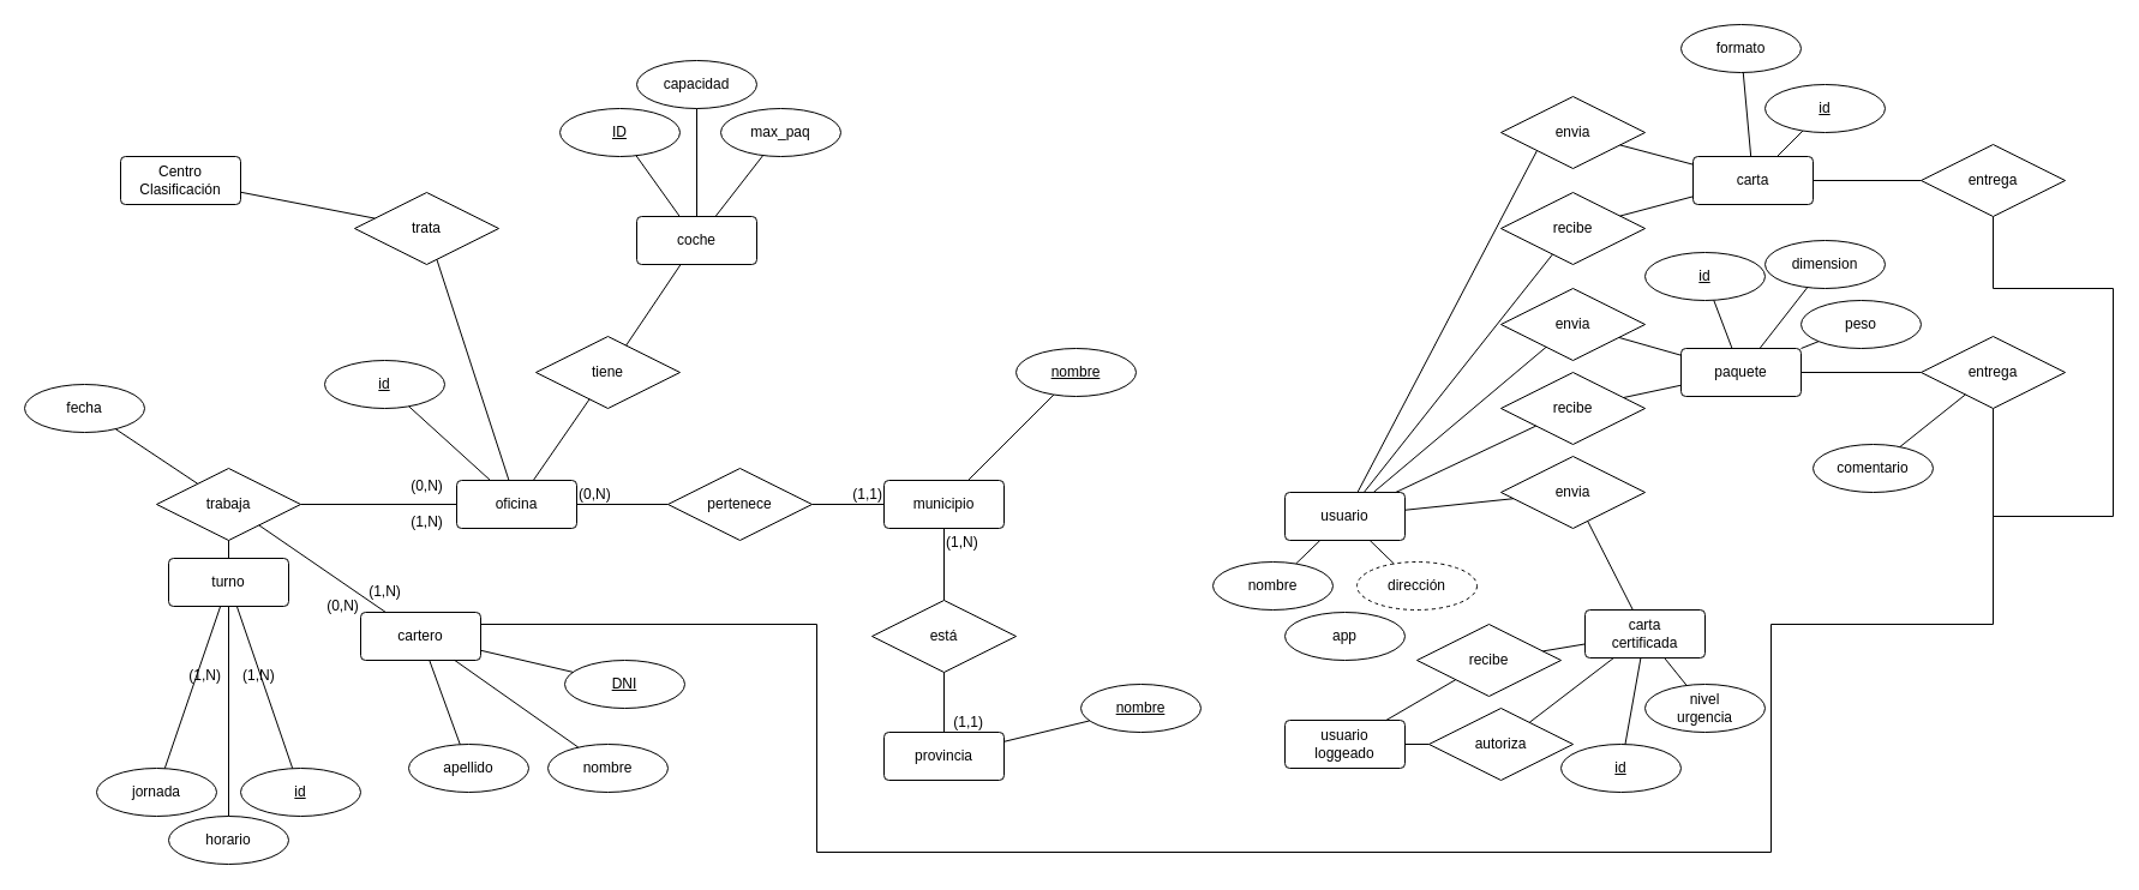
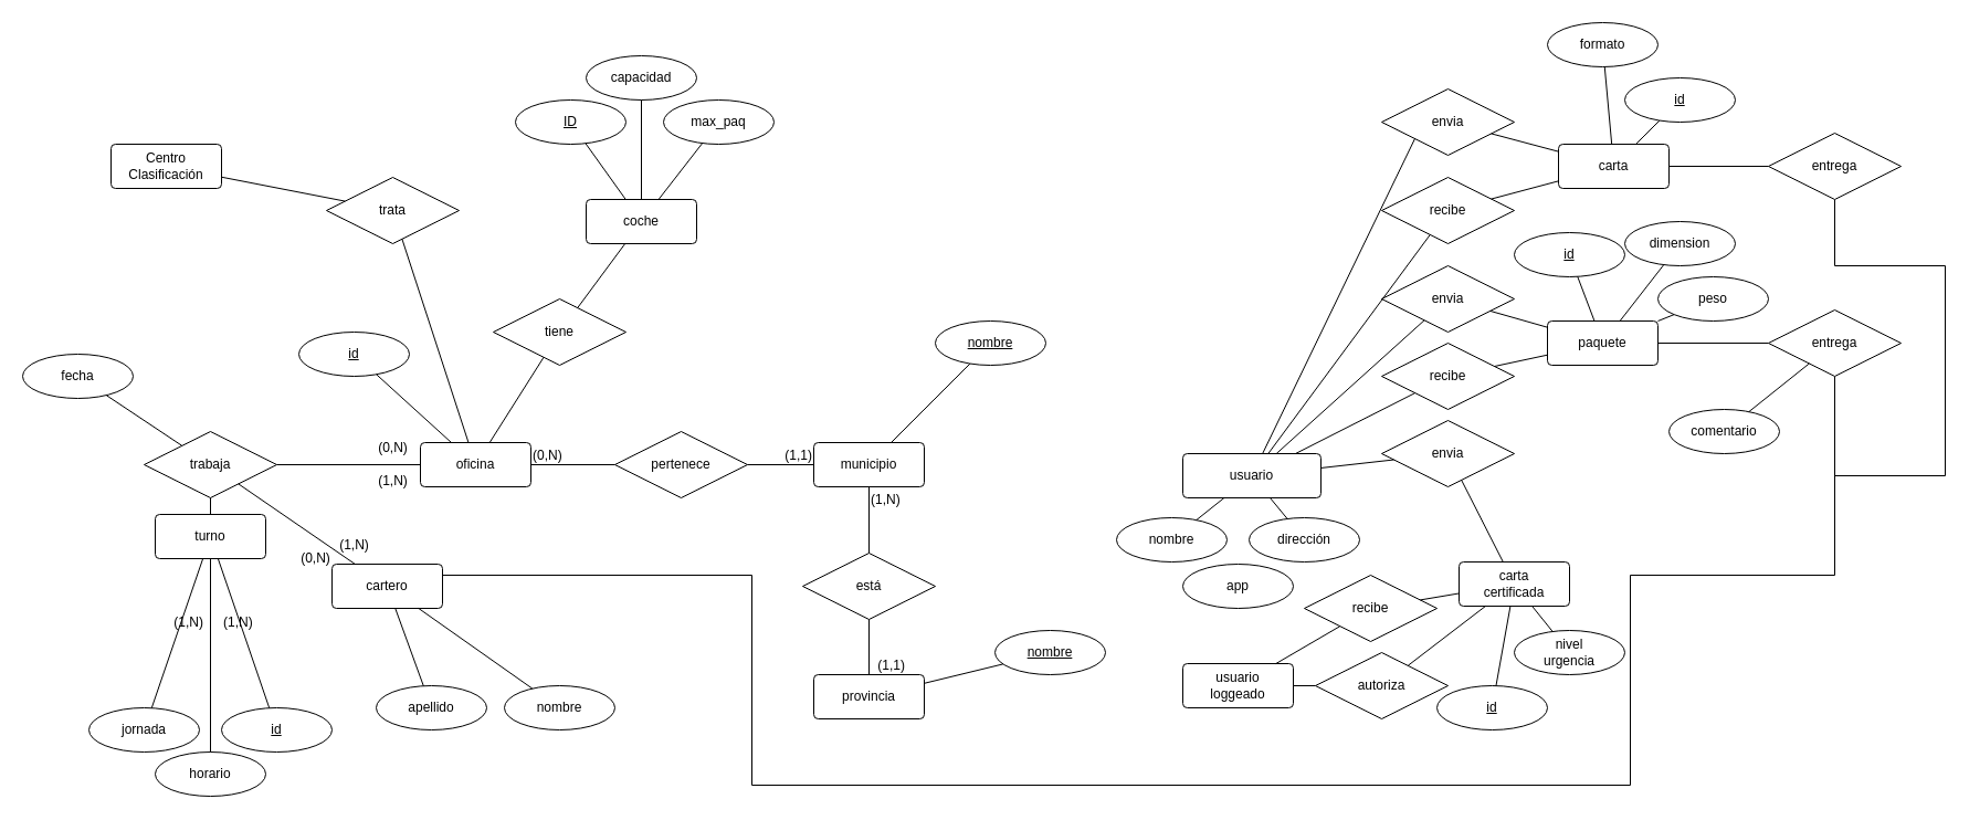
- <mxCell id="50" value="tiene" style="shape=rhombus;perimeter=rhombusPerimeter;whiteSpace=wrap;html=1;align=center;" vertex="1" parent="1"><mxGeometry x="446" y="280" width="120" height="60" as="geometry" /></mxCell>
+ <mxCell id="50" value="tiene" style="shape=rhombus;perimeter=rhombusPerimeter;whiteSpace=wrap;html=1;align=center;" vertex="1" parent="1"><mxGeometry x="446" y="270" width="120" height="60" as="geometry" /></mxCell>
- <mxCell id="76" value="usuario" style="rounded=1;arcSize=10;whiteSpace=wrap;html=1;align=center;" vertex="1" parent="1"><mxGeometry x="1070" y="410" width="100" height="40" as="geometry" /></mxCell>
+ <mxCell id="76" value="usuario" style="rounded=1;arcSize=10;whiteSpace=wrap;html=1;align=center;" vertex="1" parent="1"><mxGeometry x="1070" y="410" width="125" height="40" as="geometry" /></mxCell>
- <mxCell id="79" value="dirección" style="ellipse;whiteSpace=wrap;html=1;align=center;dashed=1;" vertex="1" parent="1"><mxGeometry x="1130" y="468" width="100" height="40" as="geometry" /></mxCell>
+ <mxCell id="79" value="dirección" style="ellipse;whiteSpace=wrap;html=1;align=center;" vertex="1" parent="1"><mxGeometry x="1130" y="468" width="100" height="40" as="geometry" /></mxCell>
- <mxCell id="40" value="" style="endArrow=none;html=1;rounded=0;" edge="1" parent="1" source="30" target="39"><mxGeometry relative="1" as="geometry"><mxPoint x="440" y="470" as="sourcePoint" /><mxPoint x="600" y="470" as="targetPoint" /></mxGeometry></mxCell>
- <mxCell id="39" value="DNI" style="ellipse;whiteSpace=wrap;html=1;align=center;fontStyle=4;" vertex="1" parent="1"><mxGeometry x="470" y="550" width="100" height="40" as="geometry" /></mxCell>
